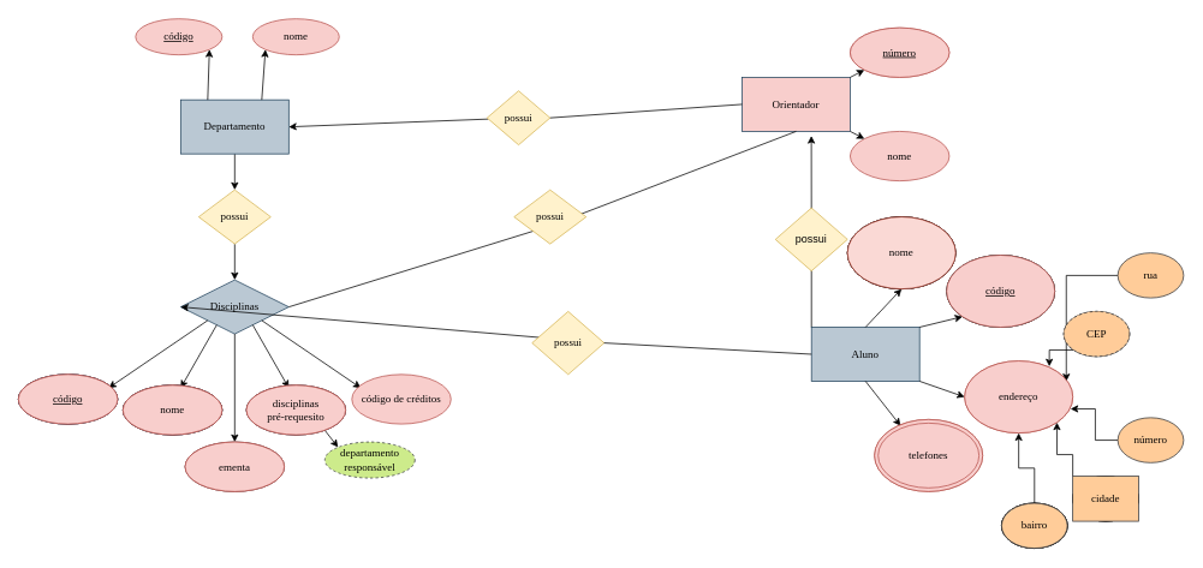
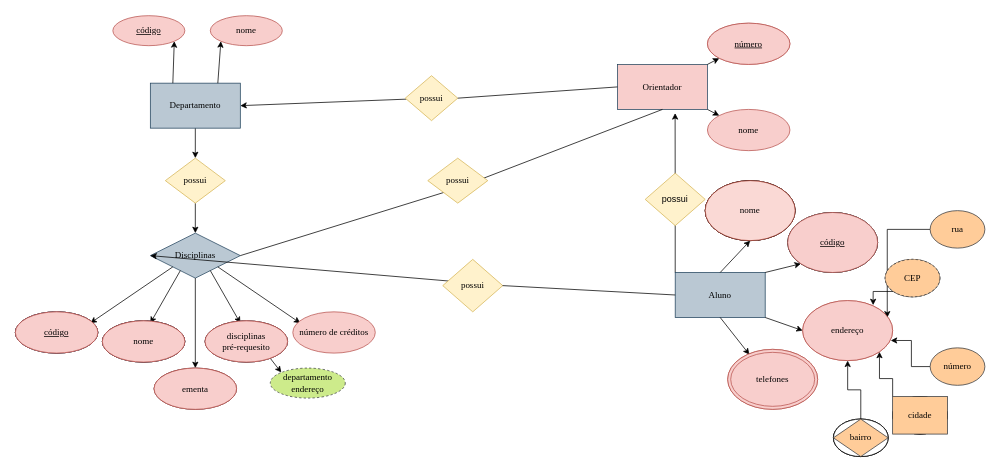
- <mxCell id="21" value="código de créditos" style="ellipse;whiteSpace=wrap;html=1;fontFamily=Lucida Console;fillColor=#f8cecc;strokeColor=#b85450;" vertex="1" parent="1"><mxGeometry x="390" y="415" width="110" height="55" as="geometry" /></mxCell>
+ <mxCell id="21" value="número de créditos" style="ellipse;whiteSpace=wrap;html=1;fontFamily=Lucida Console;fillColor=#f8cecc;strokeColor=#b85450;" vertex="1" parent="1"><mxGeometry x="390" y="415" width="110" height="55" as="geometry" /></mxCell>
- <mxCell id="22" value="departamento responsável" style="ellipse;whiteSpace=wrap;html=1;align=center;dashed=1;fontFamily=Lucida Console;fillColor=#cdeb8b;strokeColor=#36393d;" vertex="1" parent="1"><mxGeometry x="360" y="490" width="100" height="40" as="geometry" /></mxCell>
+ <mxCell id="22" value="departamento endereço" style="ellipse;whiteSpace=wrap;html=1;align=center;dashed=1;fontFamily=Lucida Console;fillColor=#cdeb8b;strokeColor=#36393d;" vertex="1" parent="1"><mxGeometry x="360" y="490" width="100" height="40" as="geometry" /></mxCell>
- <mxCell id="72" value="bairro" style="ellipse;whiteSpace=wrap;html=1;fontFamily=Lucida Console;fillColor=#ffcc99;strokeColor=#36393d;" vertex="1" parent="1"><mxGeometry x="1111" y="558" width="73" height="50" as="geometry" /></mxCell>
+ <mxCell id="72" value="bairro" style="rhombus;whiteSpace=wrap;html=1;fontFamily=Lucida Console;fillColor=#ffcc99;strokeColor=#36393d;" vertex="1" parent="1"><mxGeometry x="1111" y="558" width="73" height="50" as="geometry" /></mxCell>
